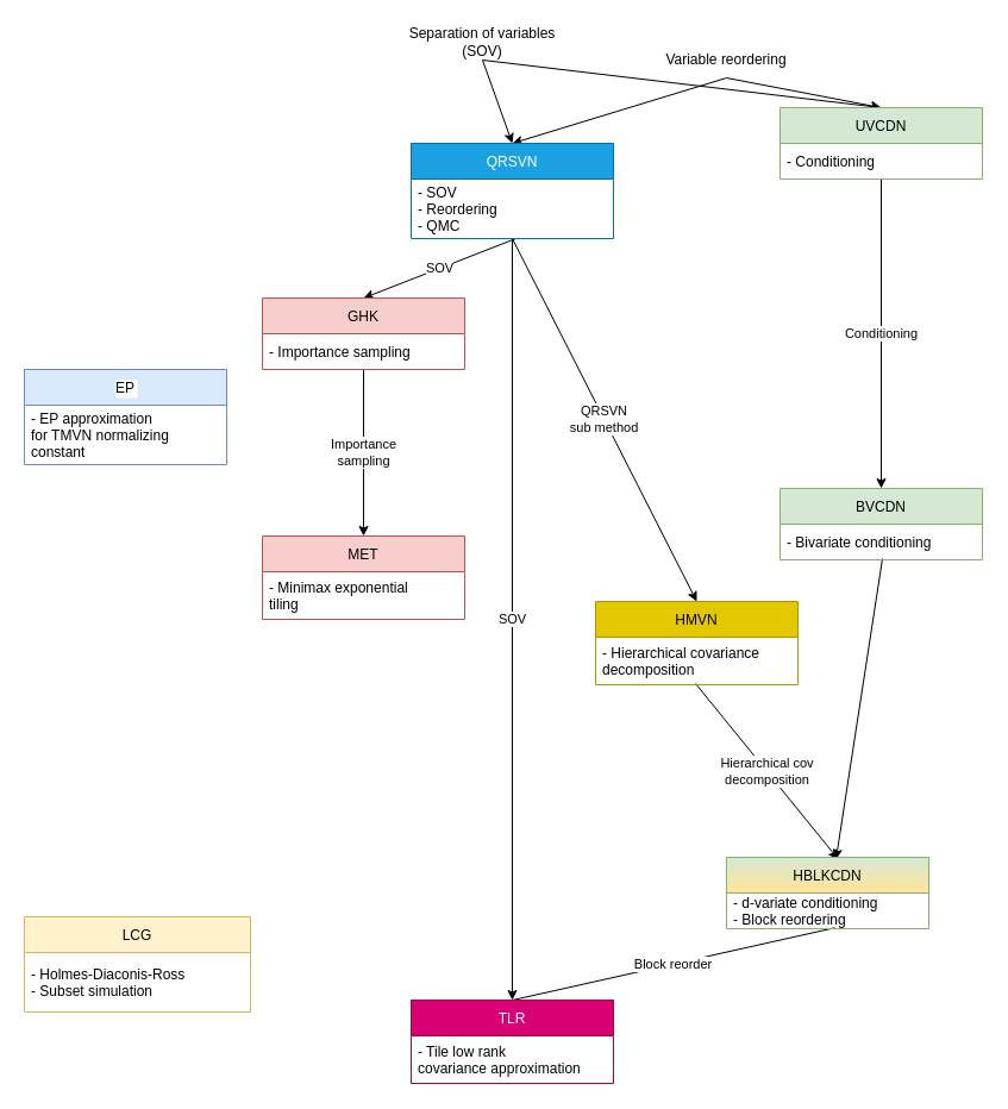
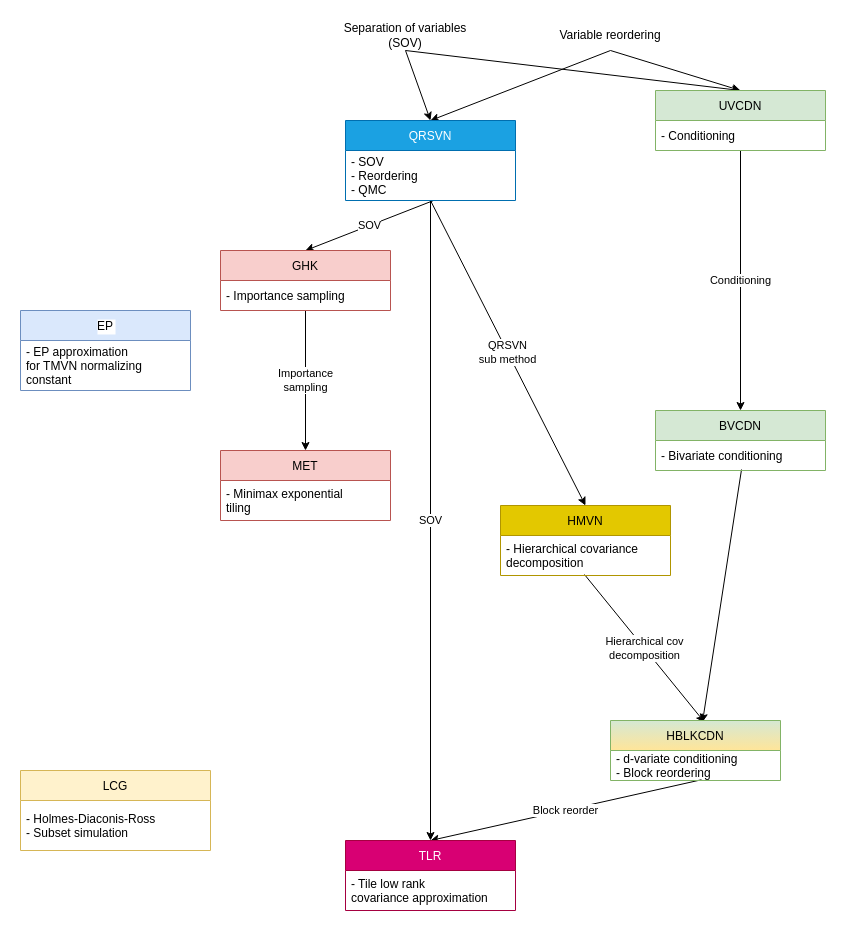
- <mxCell id="9" value="Variable reordering" style="text;html=1;strokeColor=none;fillColor=none;align=center;verticalAlign=middle;whiteSpace=wrap;rounded=0;sketch=0;" vertex="1" parent="1"><mxGeometry x="540" y="35" width="140" height="30" as="geometry" /></mxCell>
+ <mxCell id="9" value="Variable reordering" style="text;html=1;strokeColor=none;fillColor=none;align=center;verticalAlign=middle;whiteSpace=wrap;rounded=0;sketch=0;" vertex="1" parent="1"><mxGeometry x="540" y="20" width="140" height="30" as="geometry" /></mxCell>
- <mxCell id="13" value="Block reorder" style="endArrow=none;html=1;rounded=1;sketch=0;curved=0;entryX=0.5;entryY=0;entryDx=0;entryDy=0;exitX=0.535;exitY=0.975;exitDx=0;exitDy=0;exitPerimeter=0;" edge="1" parent="1" source="29" target="30"><mxGeometry width="50" height="50" relative="1" as="geometry"><mxPoint x="680" y="720" as="sourcePoint" /><mxPoint x="470" y="770" as="targetPoint" /><Array as="points" /></mxGeometry></mxCell>
+ <mxCell id="13" value="Block reorder" style="endArrow=classic;html=1;rounded=1;sketch=0;curved=0;entryX=0.5;entryY=0;entryDx=0;entryDy=0;exitX=0.535;exitY=0.975;exitDx=0;exitDy=0;exitPerimeter=0;" edge="1" parent="1" source="29" target="30"><mxGeometry width="50" height="50" relative="1" as="geometry"><mxPoint x="680" y="720" as="sourcePoint" /><mxPoint x="470" y="770" as="targetPoint" /><Array as="points" /></mxGeometry></mxCell>
